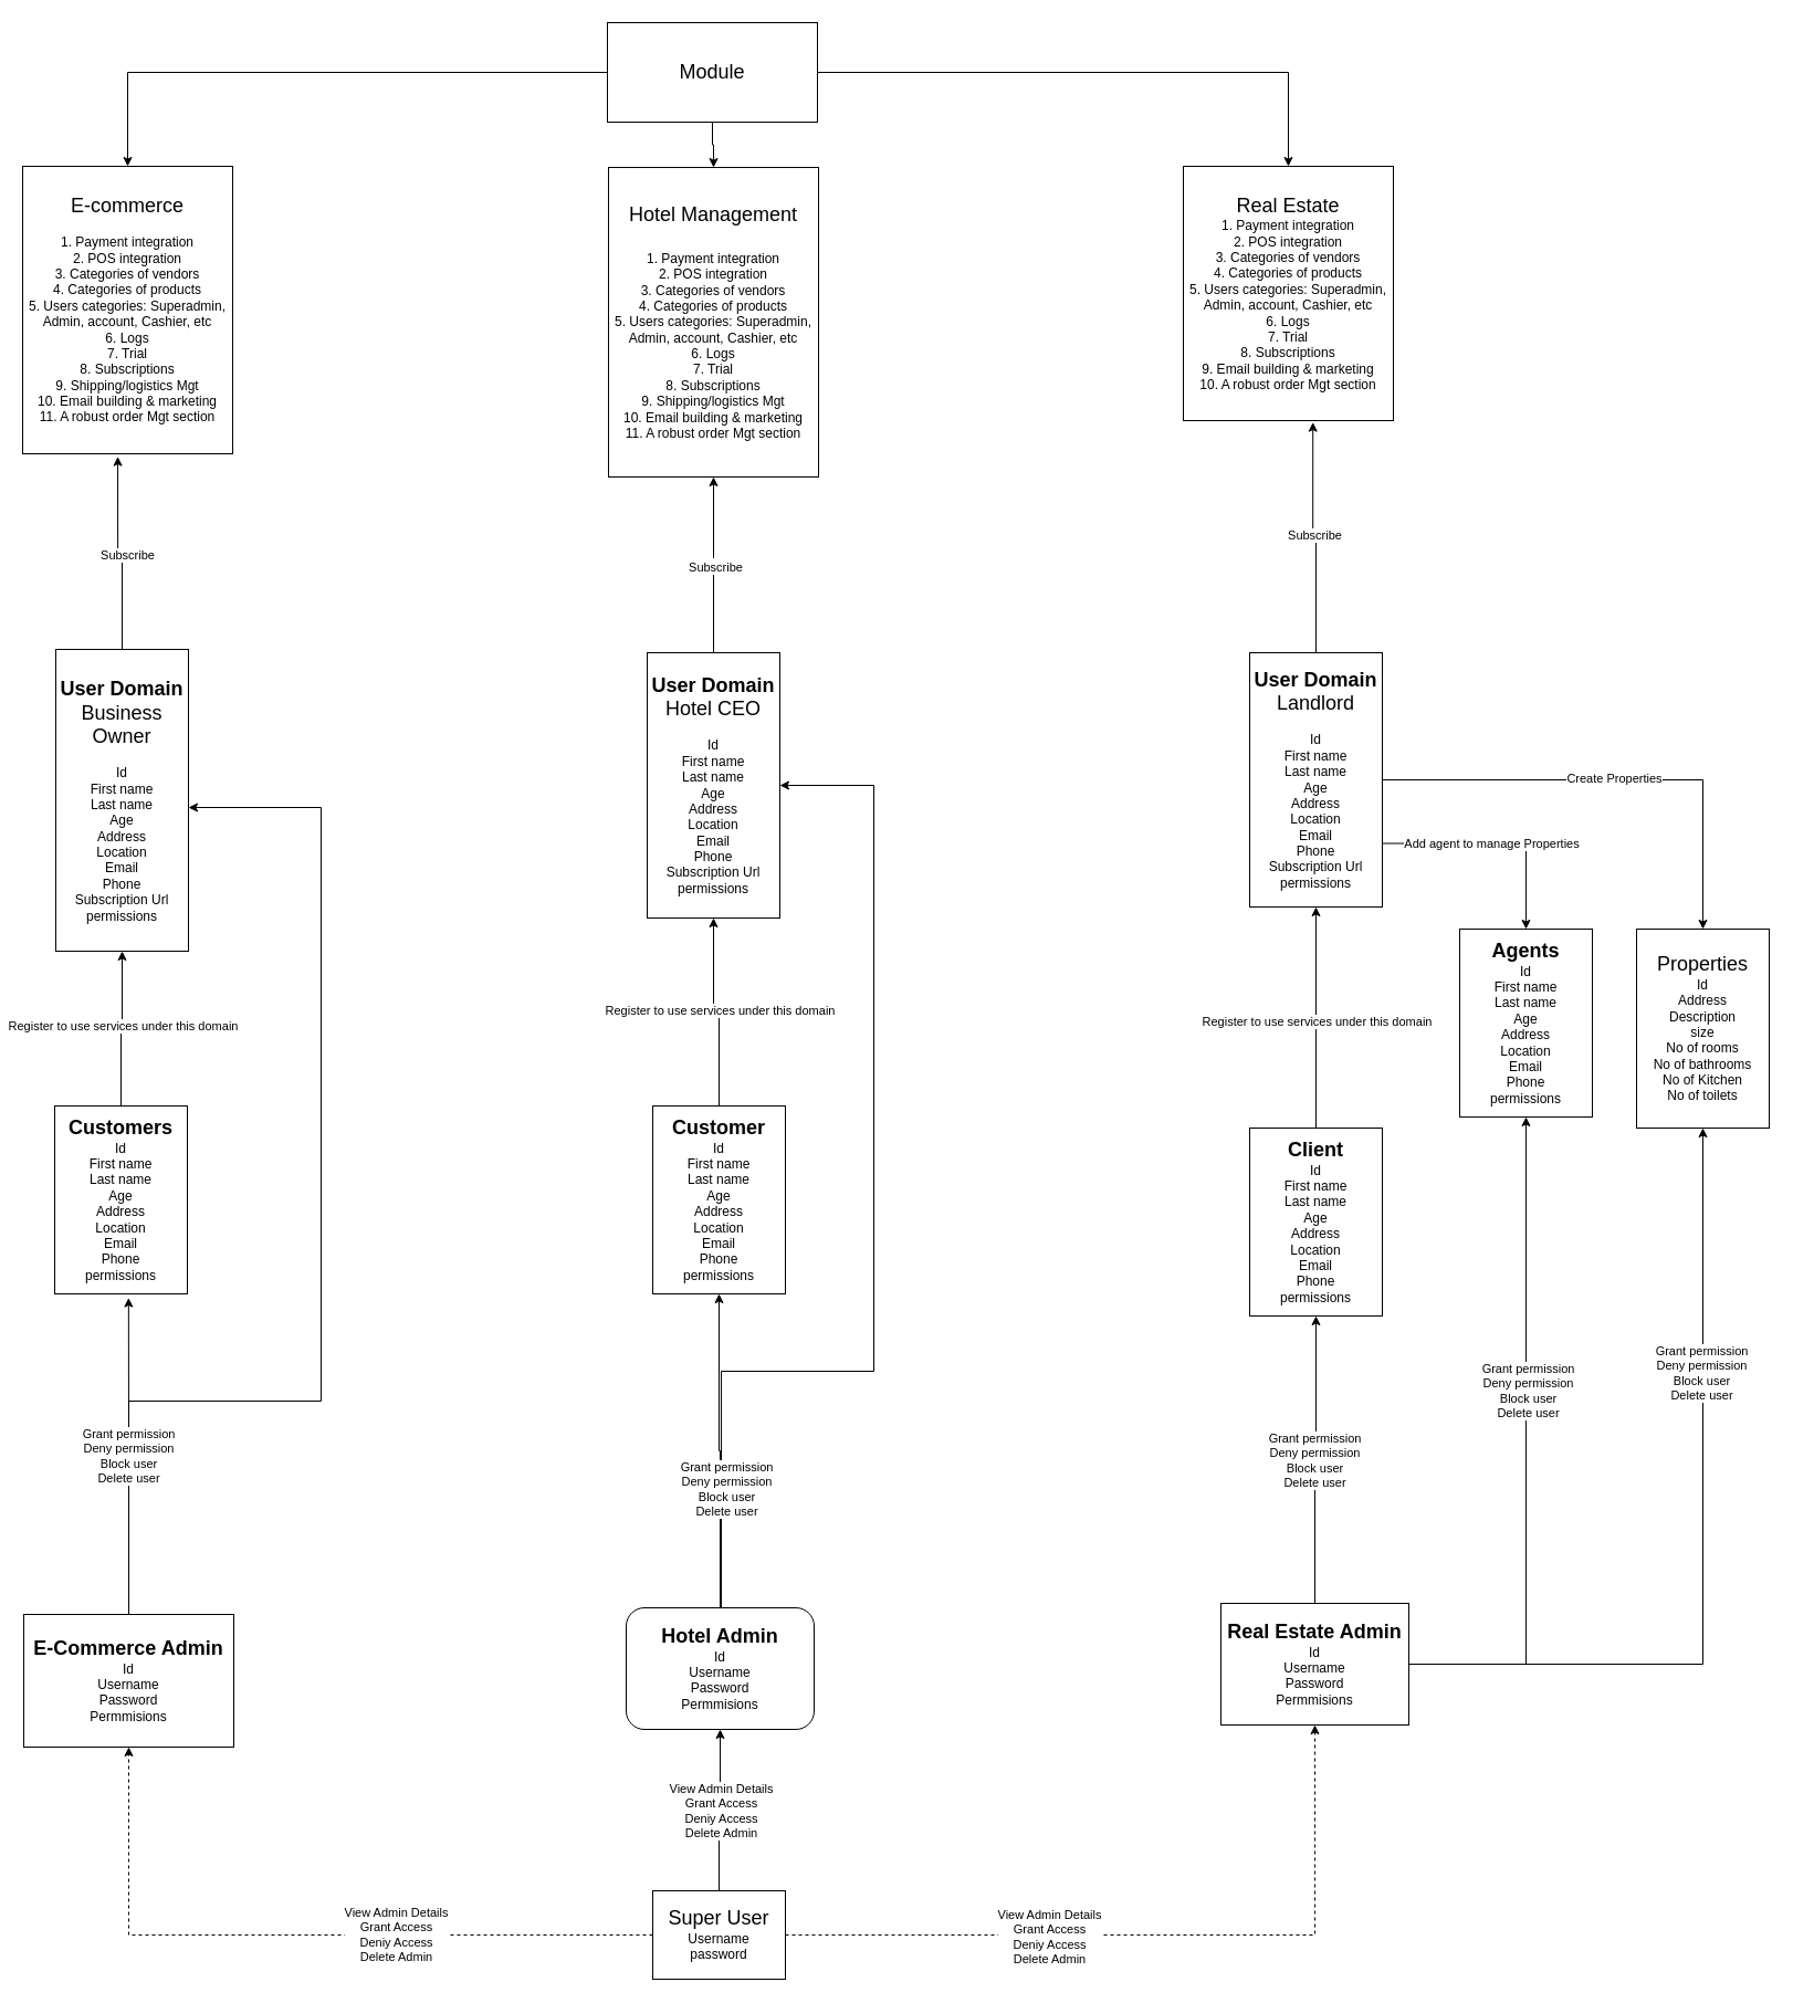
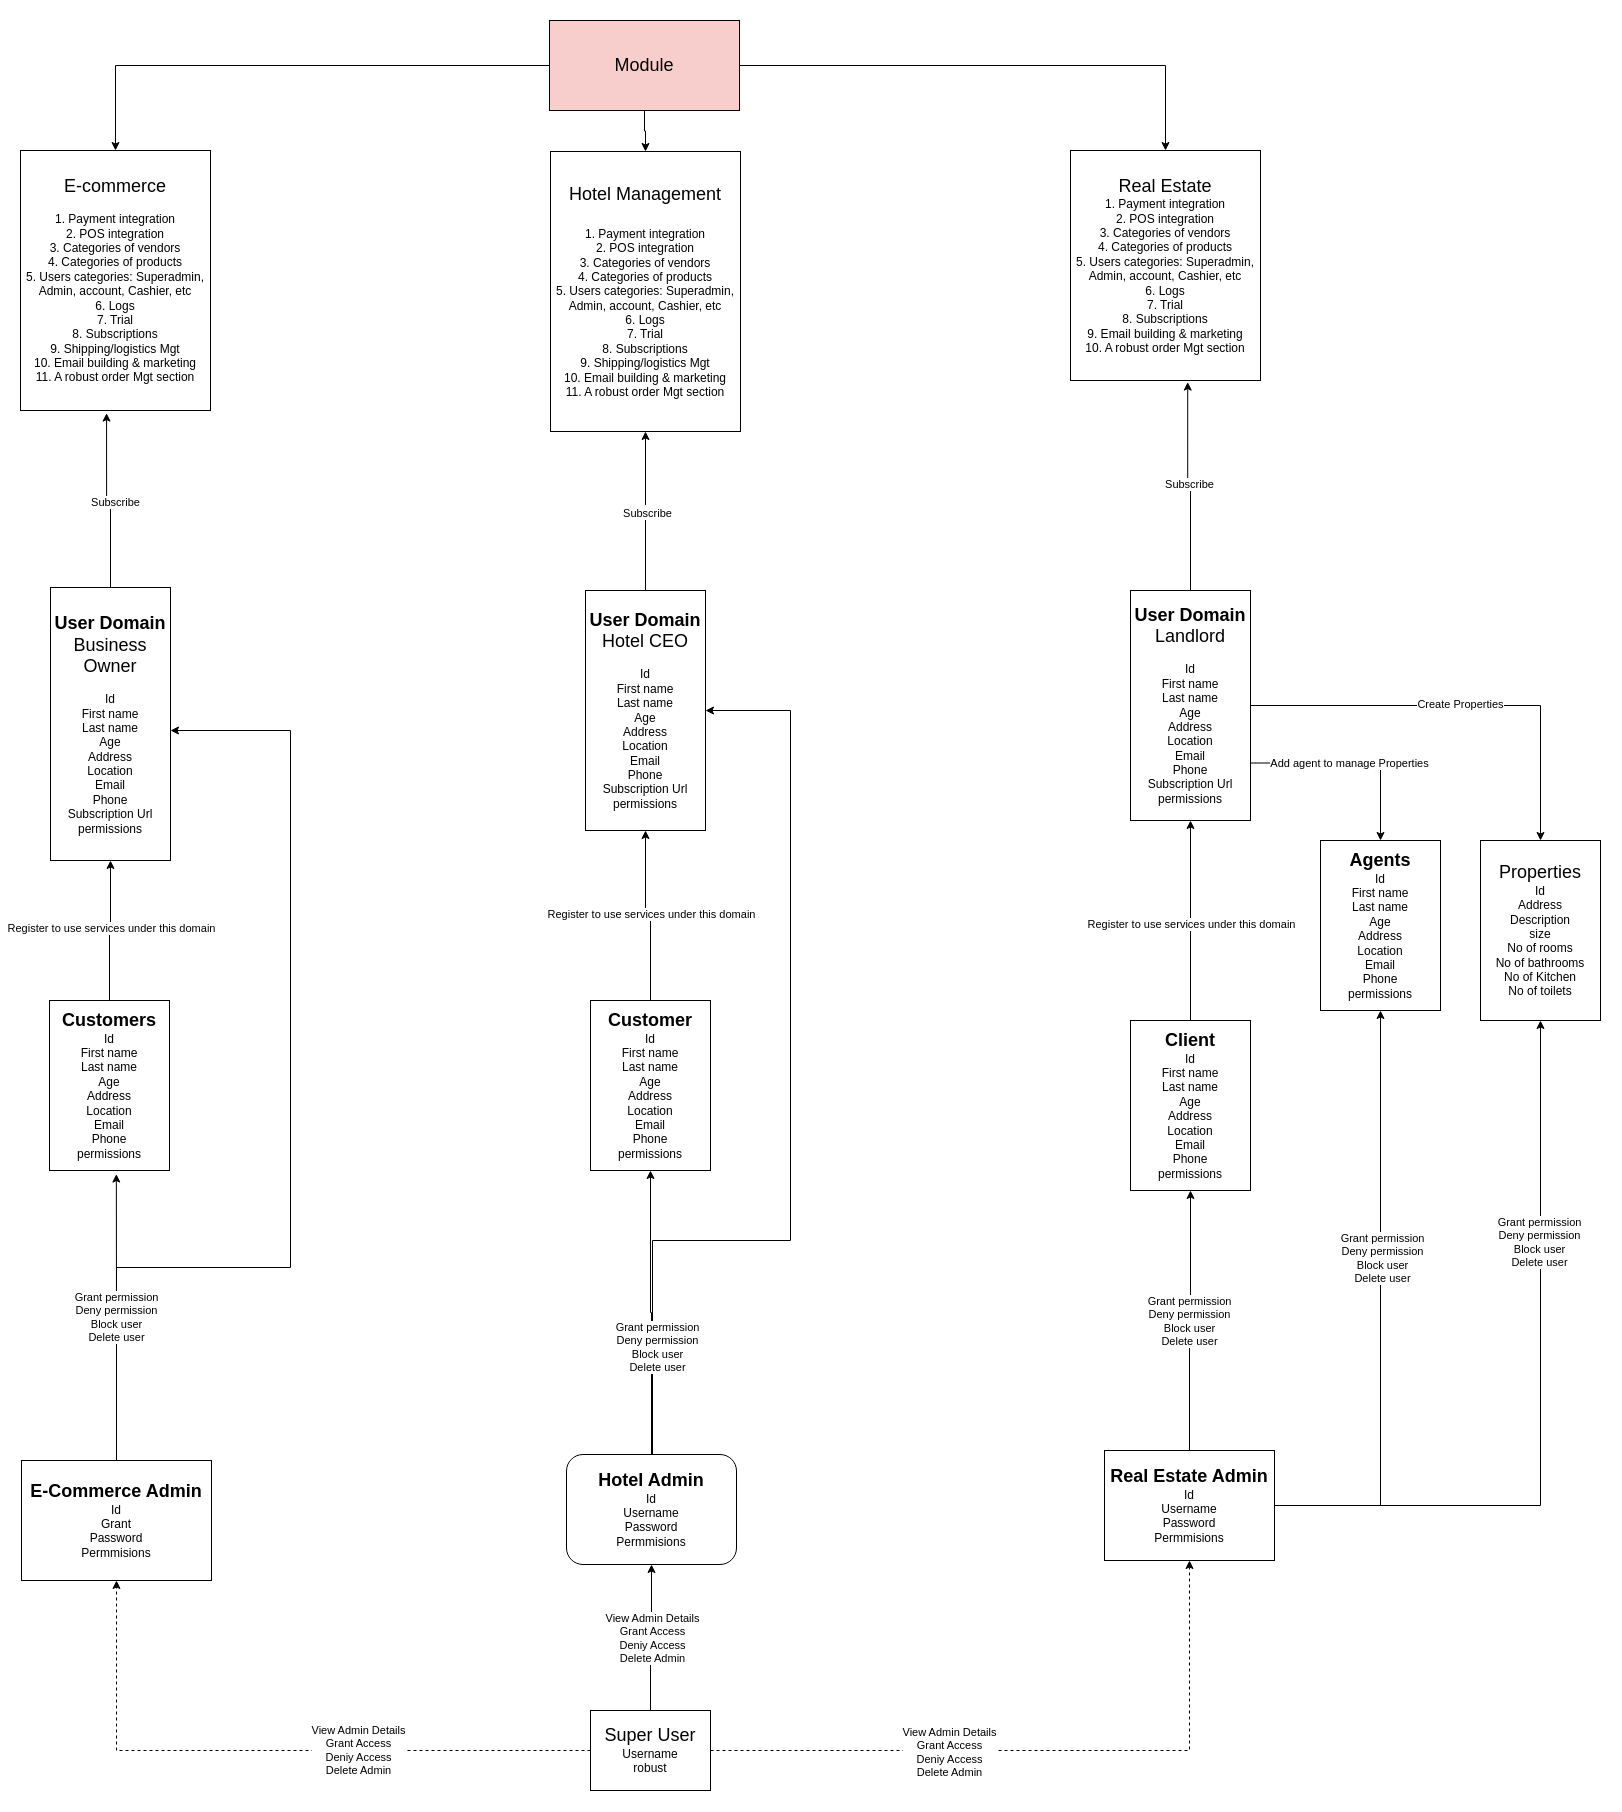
- <mxCell id="5" value="&lt;font style=&quot;font-size: 18px;&quot;&gt;Module&lt;/font&gt;" style="rounded=0;whiteSpace=wrap;html=1;" vertex="1" parent="1"><mxGeometry x="549" y="20" width="190" height="90" as="geometry" /></mxCell>
+ <mxCell id="5" value="&lt;font style=&quot;font-size: 18px;&quot;&gt;Module&lt;/font&gt;" style="rounded=0;whiteSpace=wrap;html=1;fillColor=#f8cecc;" vertex="1" parent="1"><mxGeometry x="549" y="20" width="190" height="90" as="geometry" /></mxCell>
- <mxCell id="48" value="&lt;font style=&quot;&quot;&gt;&lt;b style=&quot;font-size: 18px;&quot;&gt;E-Commerce Admin&lt;/b&gt;&lt;br&gt;&lt;font style=&quot;font-size: 12px;&quot;&gt;Id&lt;br&gt;&lt;/font&gt;Username&lt;br&gt;Password&lt;br&gt;Permmisions&lt;br&gt;&lt;/font&gt;" style="rounded=0;whiteSpace=wrap;html=1;" vertex="1" parent="1"><mxGeometry x="21" y="1460" width="190" height="120" as="geometry" /></mxCell>
+ <mxCell id="48" value="&lt;font style=&quot;&quot;&gt;&lt;b style=&quot;font-size: 18px;&quot;&gt;E-Commerce Admin&lt;/b&gt;&lt;br&gt;&lt;font style=&quot;font-size: 12px;&quot;&gt;Id&lt;br&gt;&lt;/font&gt;Grant&lt;br&gt;Password&lt;br&gt;Permmisions&lt;br&gt;&lt;/font&gt;" style="rounded=0;whiteSpace=wrap;html=1;" vertex="1" parent="1"><mxGeometry x="21" y="1460" width="190" height="120" as="geometry" /></mxCell>
- <mxCell id="23" value="&lt;font style=&quot;font-size: 18px;&quot;&gt;Super User&lt;/font&gt;&lt;br&gt;Username&lt;br&gt;password" style="rounded=0;whiteSpace=wrap;html=1;" vertex="1" parent="1"><mxGeometry x="590" y="1710" width="120" height="80" as="geometry" /></mxCell>
+ <mxCell id="23" value="&lt;font style=&quot;font-size: 18px;&quot;&gt;Super User&lt;/font&gt;&lt;br&gt;Username&lt;br&gt;robust" style="rounded=0;whiteSpace=wrap;html=1;" vertex="1" parent="1"><mxGeometry x="590" y="1710" width="120" height="80" as="geometry" /></mxCell>
